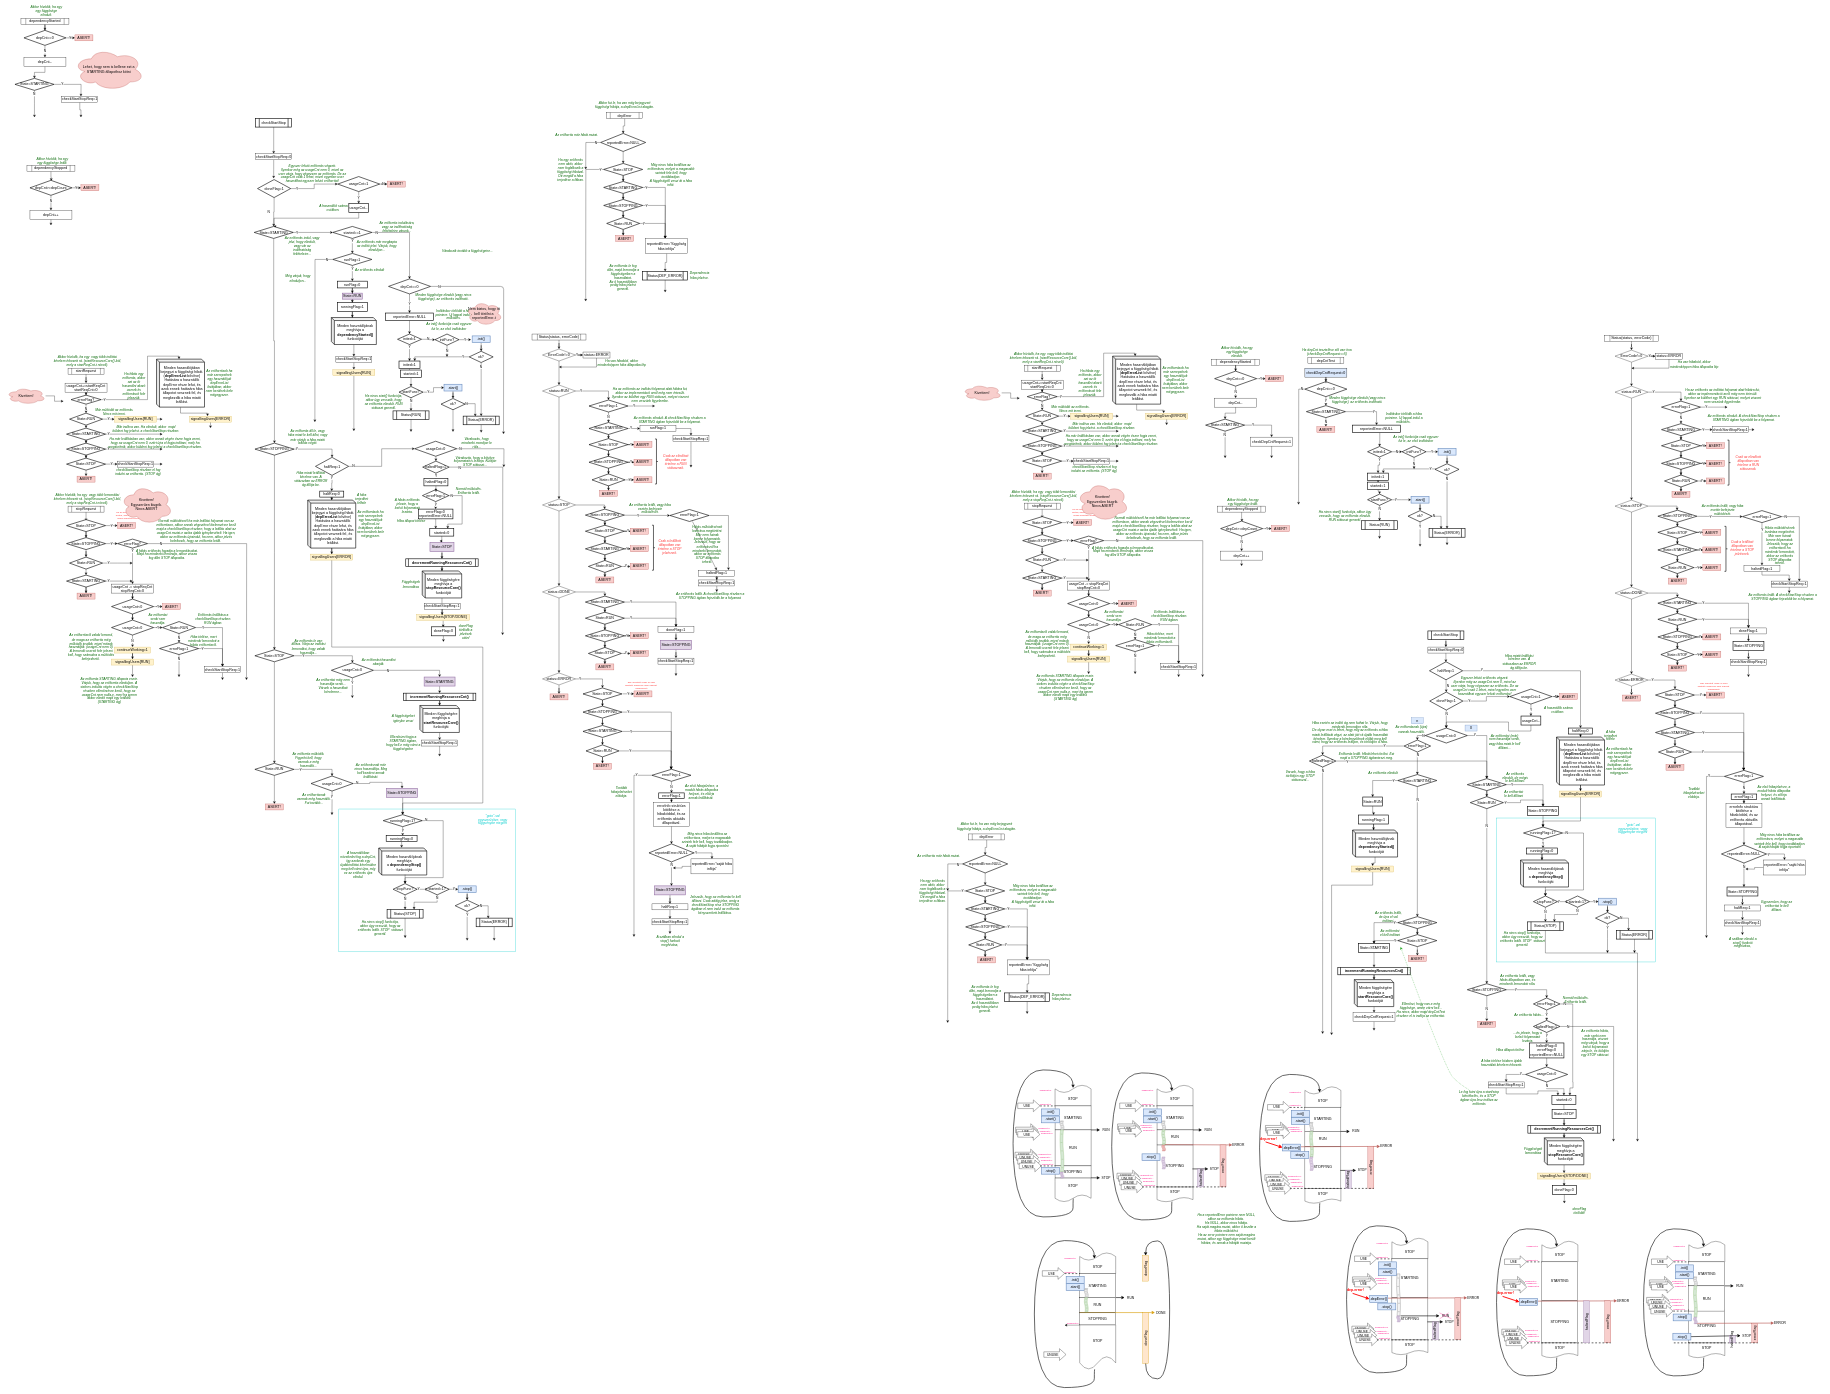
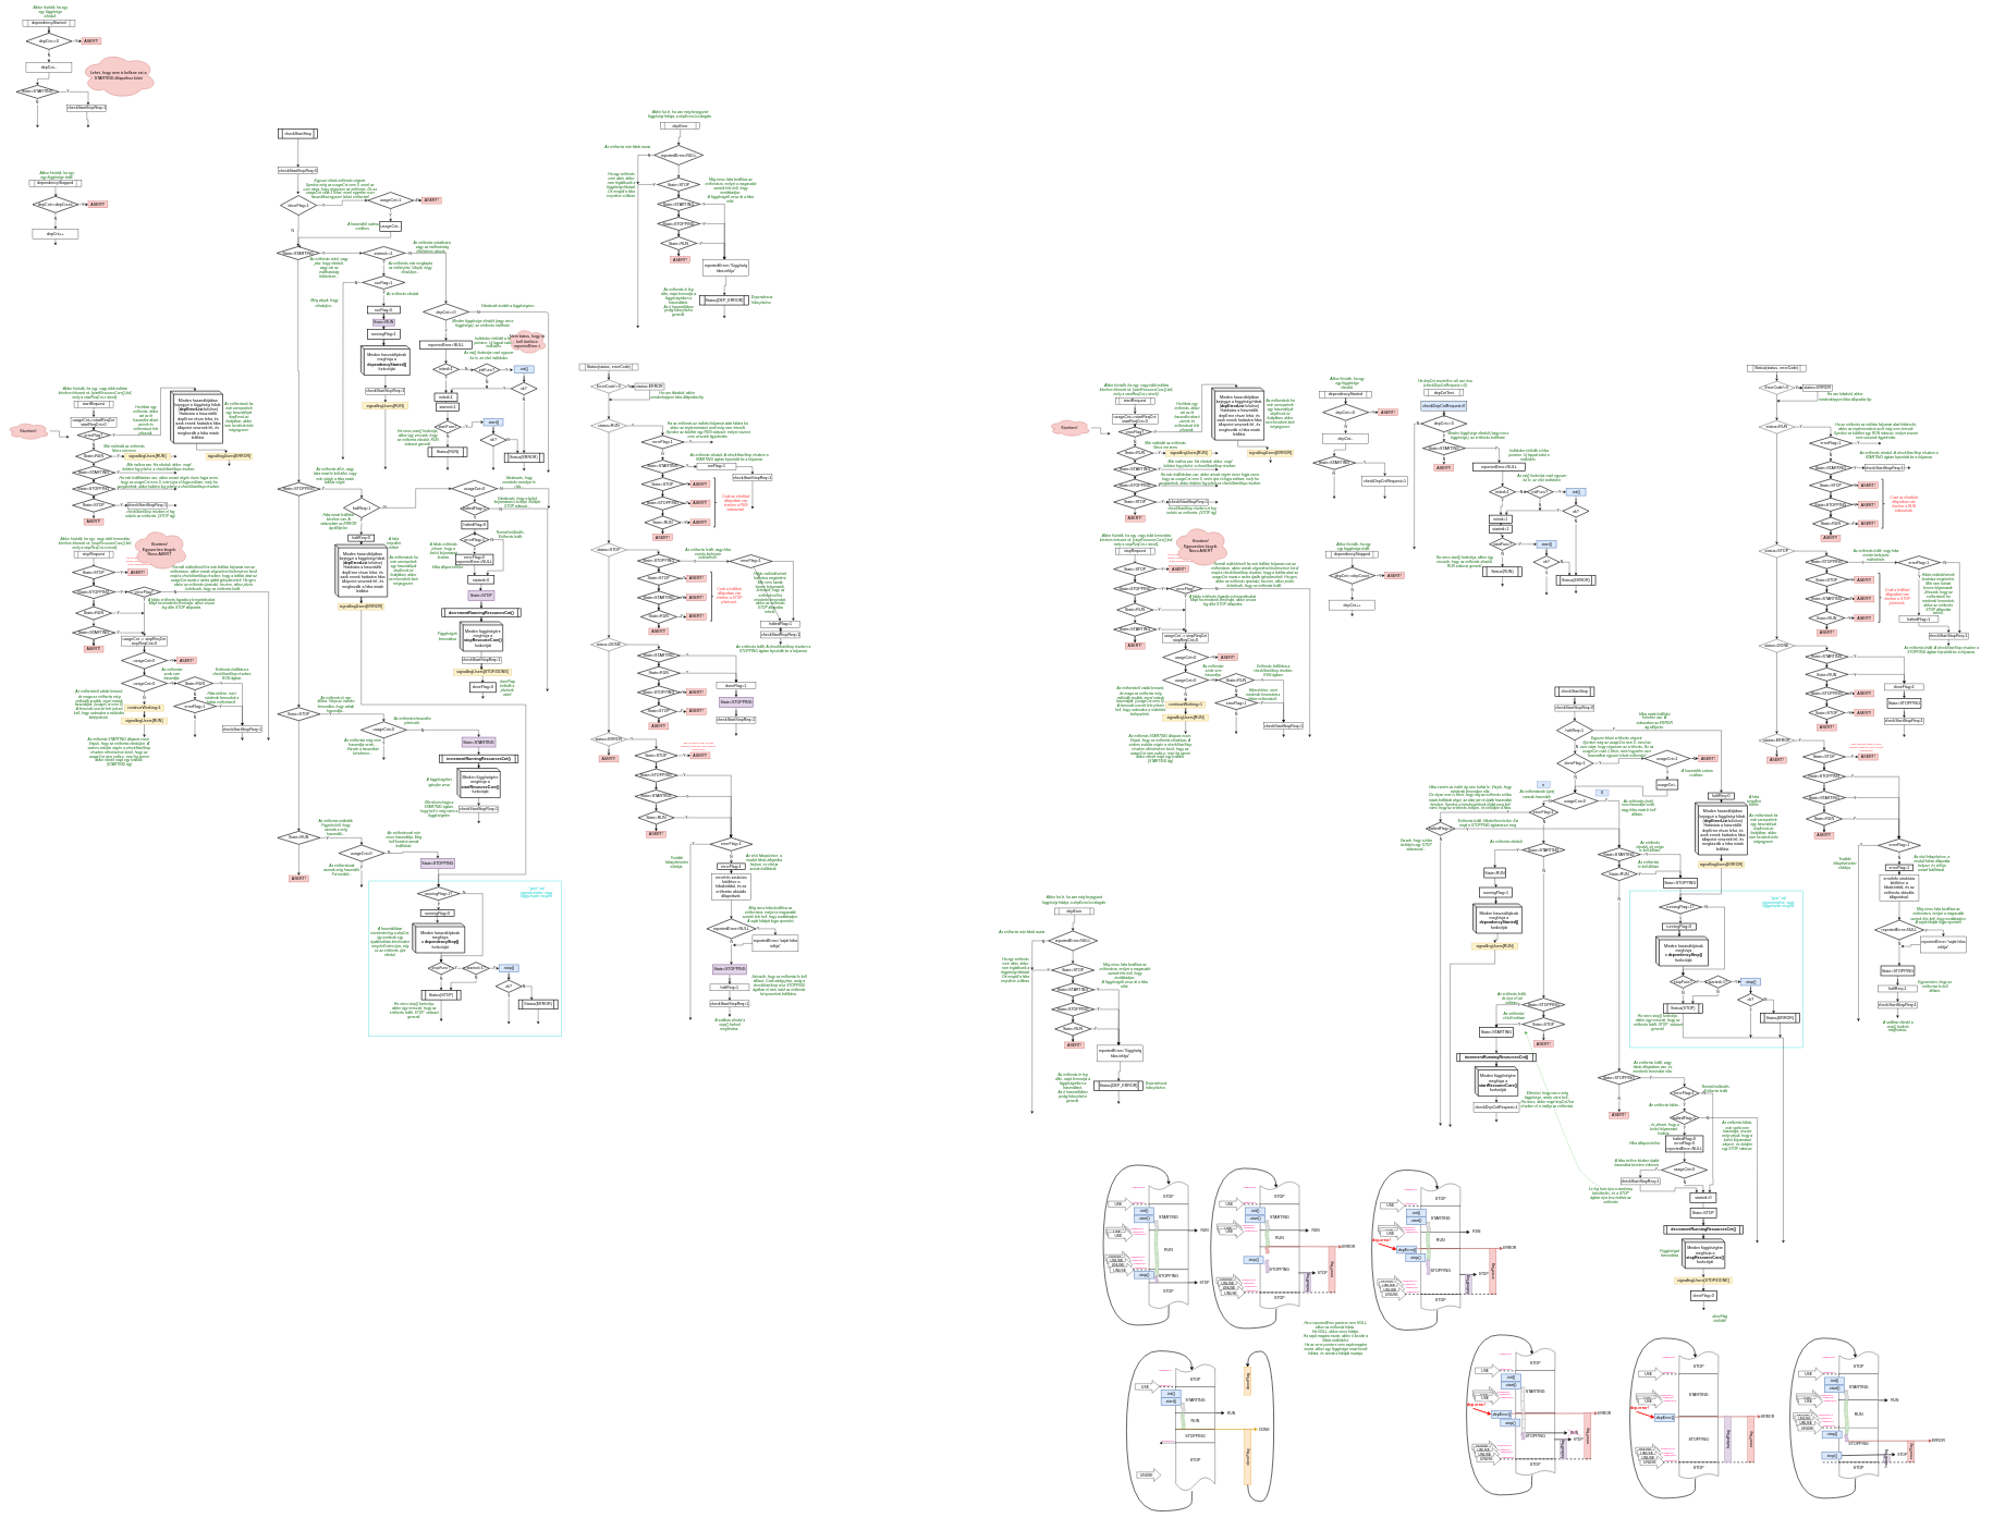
- <mxCell id="888" value="Várakozik tovább a függőségeire..." style="text;html=1;align=center;verticalAlign=middle;whiteSpace=wrap;rounded=0;fontSize=11;fontStyle=2;fontColor=#006600;" parent="1" vertex="1"><mxGeometry x="1442.49" y="819.5" width="230" height="30" as="geometry" /></mxCell>
+ <mxCell id="888" value="Várakozik tovább a függőségeire..." style="text;html=1;align=center;verticalAlign=middle;whiteSpace=wrap;rounded=0;fontSize=11;fontStyle=2;fontColor=#006600;" parent="1" vertex="1"><mxGeometry x="1442.49" y="919.5" width="230" height="30" as="geometry" /></mxCell>
- <mxCell id="1279" value="Várakozás, hogy a bővítve folyamatait is lezárja. Küldjön STOP státuszt..." style="text;html=1;align=center;verticalAlign=middle;whiteSpace=wrap;rounded=0;fontSize=11;fontStyle=2;fontColor=#006600;" parent="1" vertex="1"><mxGeometry x="1508" y="1518.25" width="149.49" height="40" as="geometry" /></mxCell>
+ <mxCell id="1279" value="Várakozás, hogy a belső folyamatait is lezárja. Küldjön STOP státuszt..." style="text;html=1;align=center;verticalAlign=middle;whiteSpace=wrap;rounded=0;fontSize=11;fontStyle=2;fontColor=#006600;" parent="1" vertex="1"><mxGeometry x="1508" y="1518.25" width="149.49" height="40" as="geometry" /></mxCell>
- <mxCell id="929" value="Az erőforrást használni akarják." style="text;html=1;align=center;verticalAlign=middle;whiteSpace=wrap;rounded=0;fontSize=11;fontStyle=2;fontColor=#006600;" parent="1" vertex="1"><mxGeometry x="1202" y="2181" width="117.5" height="51" as="geometry" /></mxCell>
+ <mxCell id="929" value="Az erőforrást használni jelzésnek." style="text;html=1;align=center;verticalAlign=middle;whiteSpace=wrap;rounded=0;fontSize=11;fontStyle=2;fontColor=#006600;" parent="1" vertex="1"><mxGeometry x="1202" y="2181" width="117.5" height="51" as="geometry" /></mxCell>
- <mxCell id="782" value="A hiba törlése közben újabb használati kérelem érkezett." style="text;html=1;align=center;verticalAlign=middle;whiteSpace=wrap;rounded=0;fontSize=11;fontStyle=2;fontColor=#006600;" parent="1" vertex="1"><mxGeometry x="4933.5" y="3532" width="141.62" height="26.25" as="geometry" /></mxCell>
+ <mxCell id="782" value="A hiba törlése közben újabb használati kérelem érkezett." style="text;html=1;align=center;verticalAlign=middle;whiteSpace=wrap;rounded=0;fontSize=11;fontStyle=2;fontColor=#006600;" parent="1" vertex="1"><mxGeometry x="4938.5" y="3547" width="141.62" height="26.25" as="geometry" /></mxCell>
